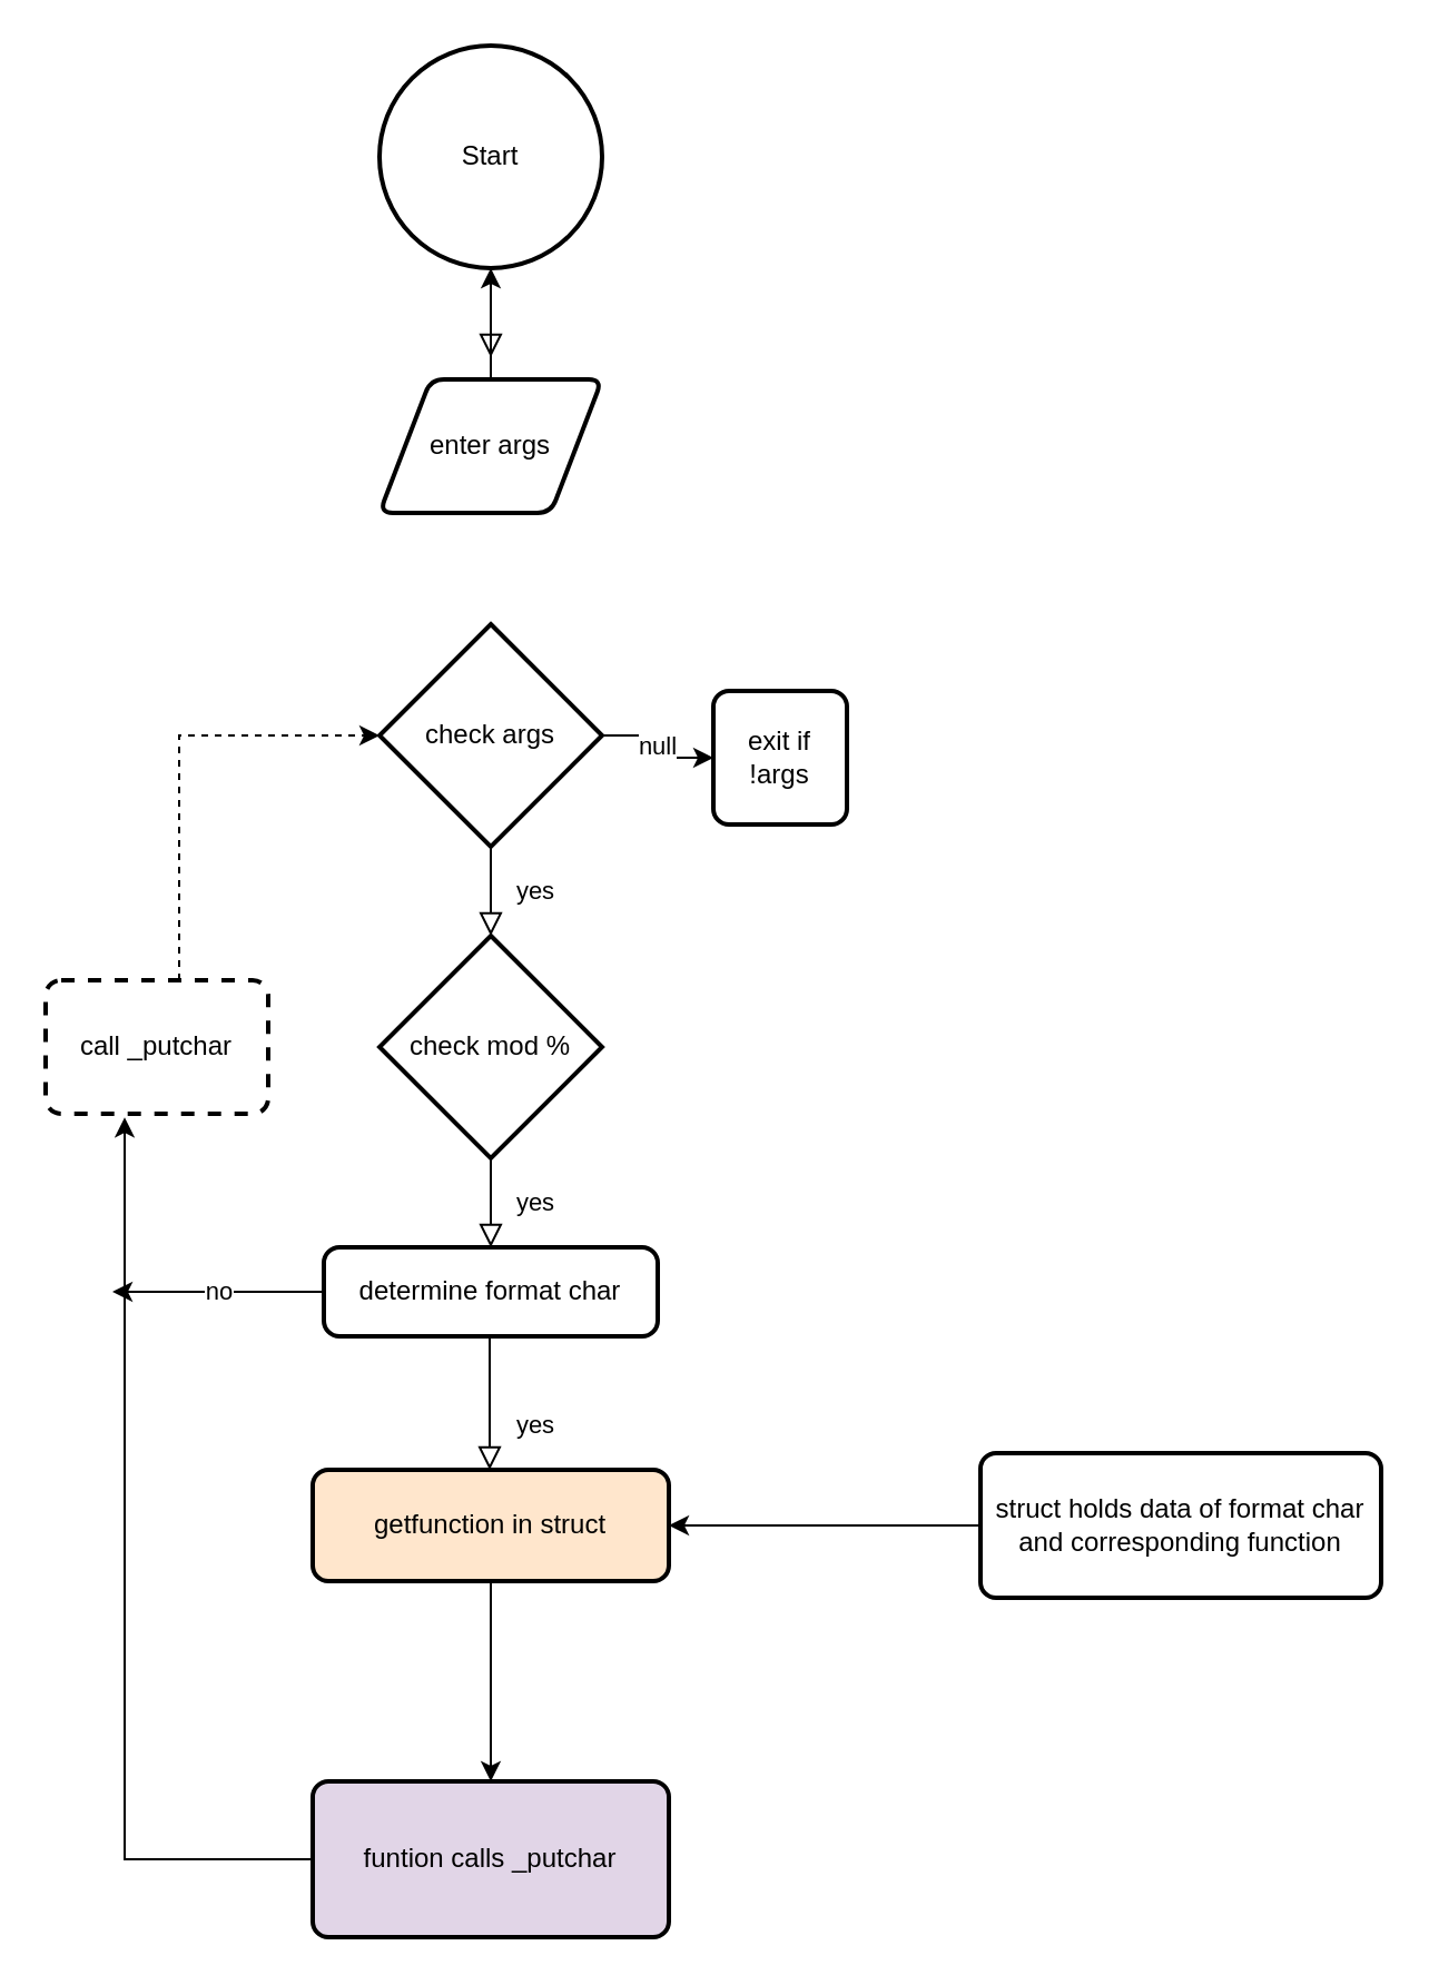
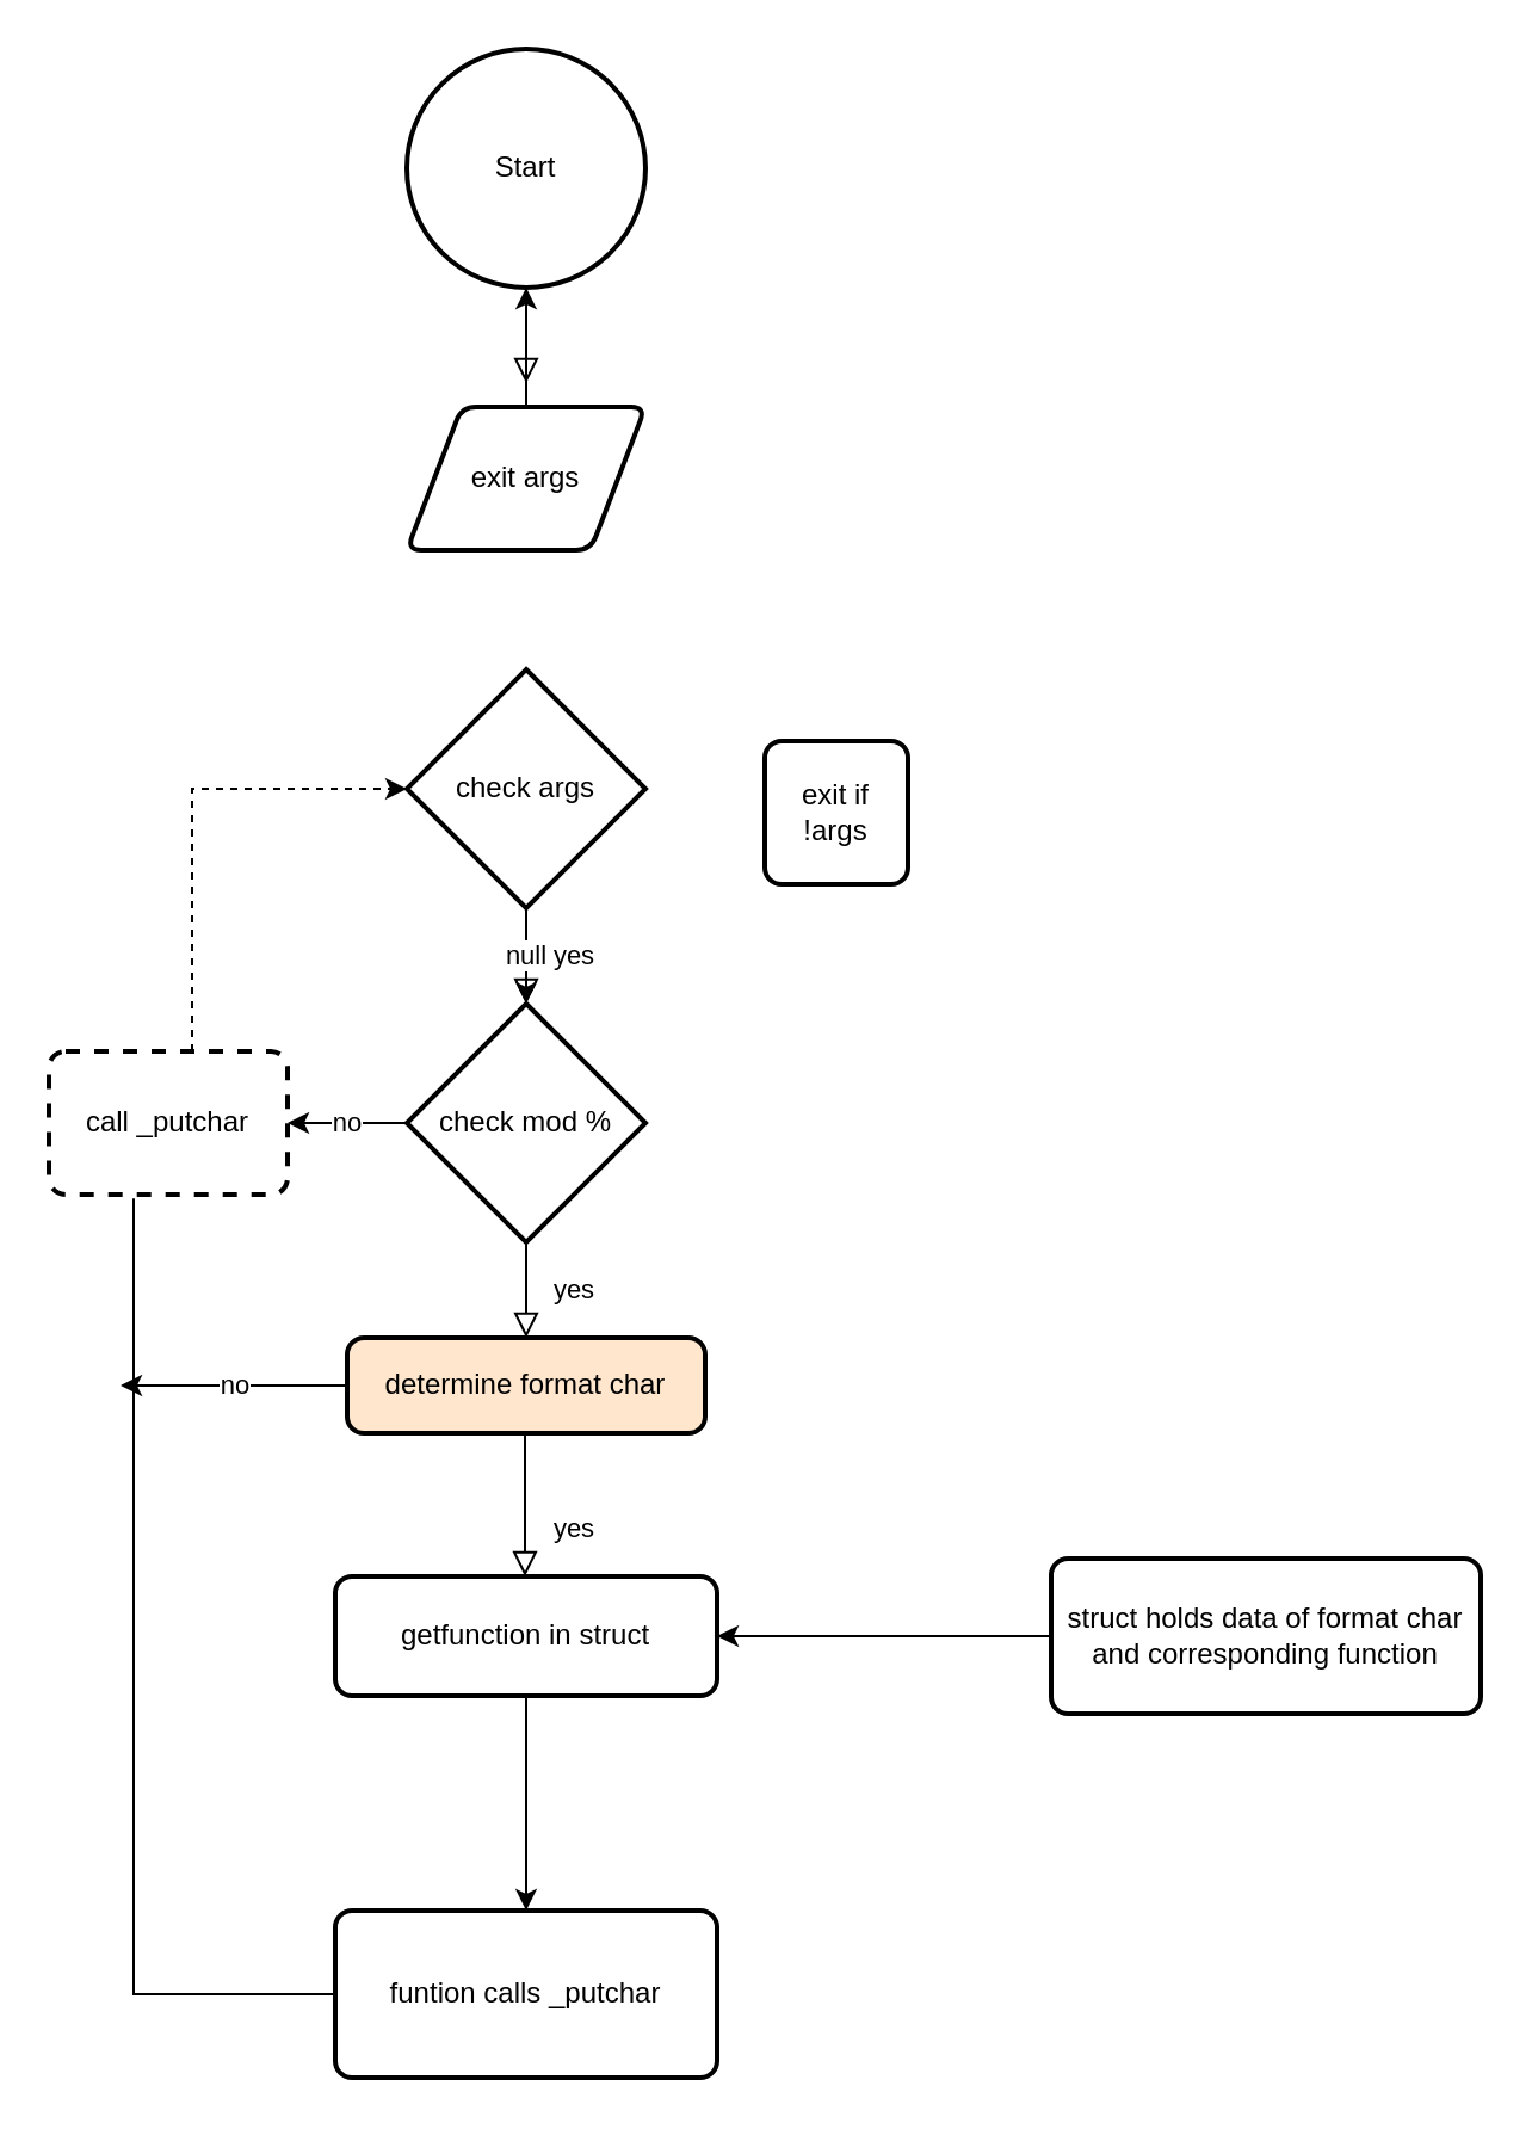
- <mxCell id="6" value="enter args" style="shape=parallelogram;html=1;strokeWidth=2;perimeter=parallelogramPerimeter;whiteSpace=wrap;rounded=1;arcSize=12;size=0.23;" vertex="1" parent="1"><mxGeometry x="170" y="170" width="100" height="60" as="geometry" /></mxCell>
+ <mxCell id="6" value="exit args" style="shape=parallelogram;html=1;strokeWidth=2;perimeter=parallelogramPerimeter;whiteSpace=wrap;rounded=1;arcSize=12;size=0.23;" vertex="1" parent="1"><mxGeometry x="170" y="170" width="100" height="60" as="geometry" /></mxCell>
- <mxCell id="7" value="null" style="edgeStyle=orthogonalEdgeStyle;rounded=0;orthogonalLoop=1;jettySize=auto;html=1;" edge="1" parent="1" source="8" target="9"><mxGeometry relative="1" as="geometry" /></mxCell>
+ <mxCell id="7" value="null" style="edgeStyle=orthogonalEdgeStyle;rounded=0;orthogonalLoop=1;jettySize=auto;html=1;" edge="1" parent="1" source="8" target="12"><mxGeometry relative="1" as="geometry" /></mxCell>
+ <mxCell id="11" value="no" style="edgeStyle=orthogonalEdgeStyle;rounded=0;orthogonalLoop=1;jettySize=auto;html=1;" edge="1" parent="1" source="12" target="23"><mxGeometry relative="1" as="geometry" /></mxCell>
- <mxCell id="20" style="edgeStyle=orthogonalEdgeStyle;rounded=0;orthogonalLoop=1;jettySize=auto;html=1;entryX=0.355;entryY=1.027;entryDx=0;entryDy=0;entryPerimeter=0;" edge="1" parent="1" source="21" target="23"><mxGeometry relative="1" as="geometry"><mxPoint x="40" y="835" as="targetPoint" /></mxGeometry></mxCell>
+ <mxCell id="20" style="edgeStyle=orthogonalEdgeStyle;rounded=0;orthogonalLoop=1;jettySize=auto;html=1;entryX=0.355;entryY=1.027;entryDx=0;entryDy=0;entryPerimeter=0;endArrow=none;" edge="1" parent="1" source="21" target="23"><mxGeometry relative="1" as="geometry"><mxPoint x="40" y="835" as="targetPoint" /></mxGeometry></mxCell>
- <mxCell id="14" value="determine format char" style="rounded=1;whiteSpace=wrap;html=1;absoluteArcSize=1;arcSize=14;strokeWidth=2;" vertex="1" parent="1"><mxGeometry x="145" y="560" width="150" height="40" as="geometry" /></mxCell>
+ <mxCell id="14" value="determine format char" style="rounded=1;whiteSpace=wrap;html=1;absoluteArcSize=1;arcSize=14;strokeWidth=2;fillColor=#ffe6cc;" vertex="1" parent="1"><mxGeometry x="145" y="560" width="150" height="40" as="geometry" /></mxCell>
- <mxCell id="17" value="getfunction in struct" style="rounded=1;whiteSpace=wrap;html=1;absoluteArcSize=1;arcSize=14;strokeWidth=2;fillColor=#ffe6cc;" vertex="1" parent="1"><mxGeometry x="140" y="660" width="160" height="50" as="geometry" /></mxCell>
+ <mxCell id="17" value="getfunction in struct" style="rounded=1;whiteSpace=wrap;html=1;absoluteArcSize=1;arcSize=14;strokeWidth=2;" vertex="1" parent="1"><mxGeometry x="140" y="660" width="160" height="50" as="geometry" /></mxCell>
- <mxCell id="21" value="funtion calls _putchar" style="rounded=1;whiteSpace=wrap;html=1;absoluteArcSize=1;arcSize=14;strokeWidth=2;fillColor=#e1d5e7;" vertex="1" parent="1"><mxGeometry x="140" y="800" width="160" height="70" as="geometry" /></mxCell>
+ <mxCell id="21" value="funtion calls _putchar" style="rounded=1;whiteSpace=wrap;html=1;absoluteArcSize=1;arcSize=14;strokeWidth=2;" vertex="1" parent="1"><mxGeometry x="140" y="800" width="160" height="70" as="geometry" /></mxCell>
